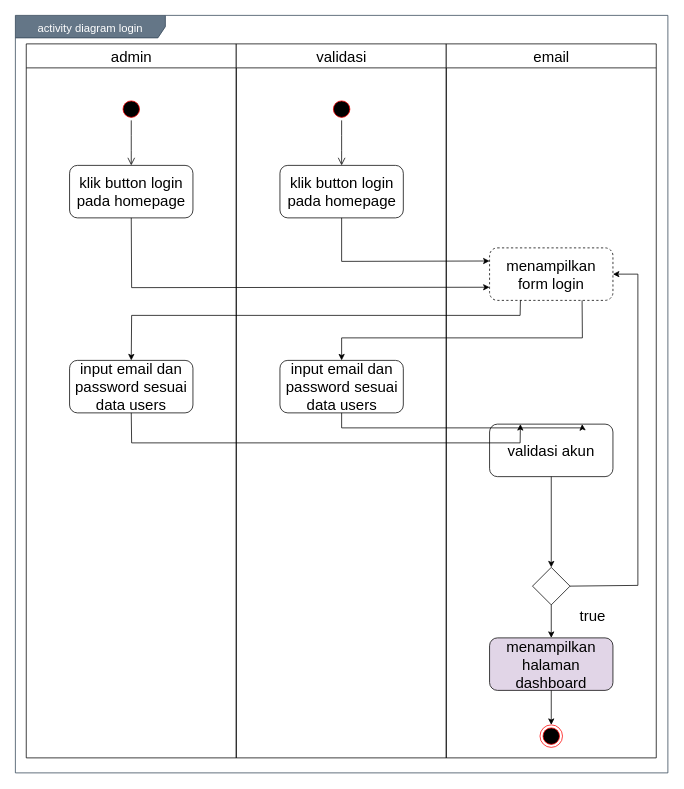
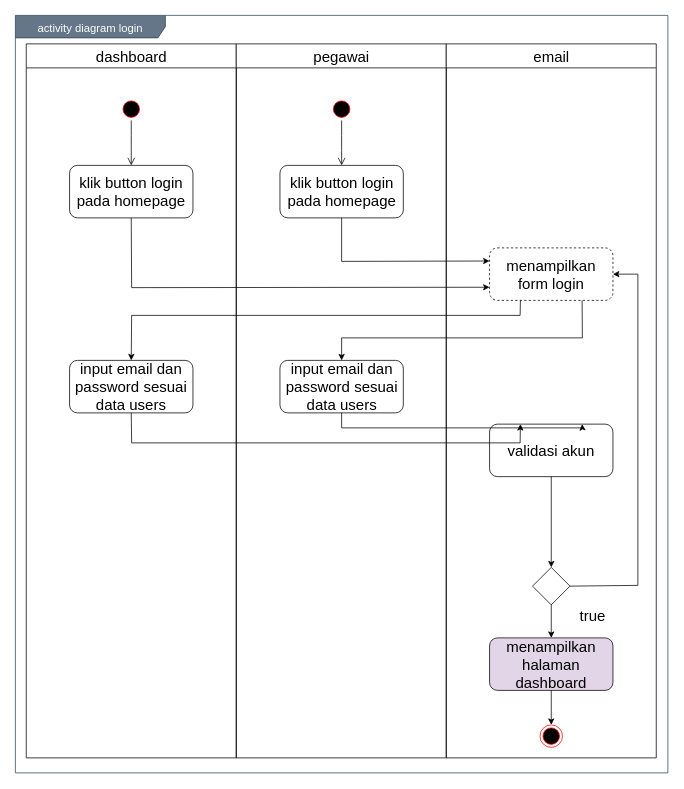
- <mxCell id="3" value="admin" style="swimlane;whiteSpace=wrap;fontSize=20;fontStyle=0;startSize=32;" parent="1" vertex="1"><mxGeometry x="34.5" y="58" width="280" height="952" as="geometry" /></mxCell>
+ <mxCell id="3" value="dashboard" style="swimlane;whiteSpace=wrap;fontSize=20;fontStyle=0;startSize=32;" parent="1" vertex="1"><mxGeometry x="34.5" y="58" width="280" height="952" as="geometry" /></mxCell>
- <mxCell id="7" value="validasi" style="swimlane;whiteSpace=wrap;fontSize=20;fontStyle=0;startSize=32;" parent="1" vertex="1"><mxGeometry x="314.5" y="58" width="280" height="952" as="geometry" /></mxCell>
+ <mxCell id="7" value="pegawai" style="swimlane;whiteSpace=wrap;fontSize=20;fontStyle=0;startSize=32;" parent="1" vertex="1"><mxGeometry x="314.5" y="58" width="280" height="952" as="geometry" /></mxCell>
